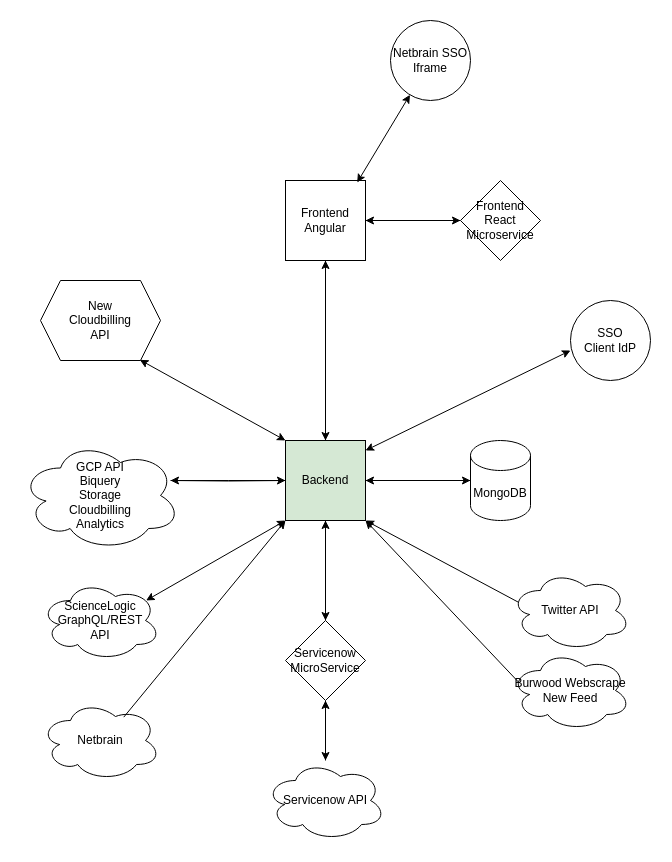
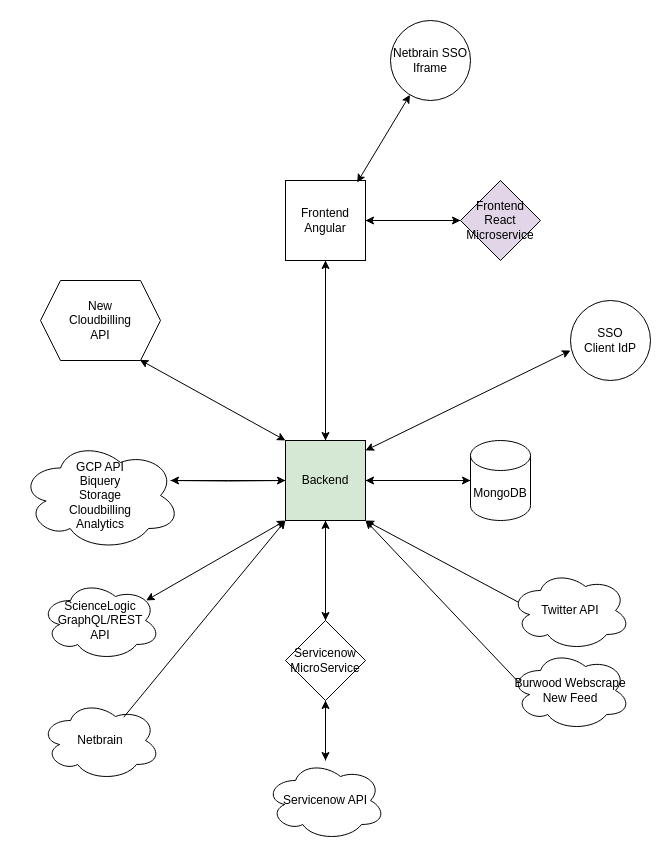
- <mxCell id="16" value="Frontend&lt;br&gt;React&lt;br&gt;Microservice" style="rhombus;whiteSpace=wrap;html=1;" vertex="1" parent="1"><mxGeometry x="460" y="180" width="80" height="80" as="geometry" /></mxCell>
+ <mxCell id="16" value="Frontend&lt;br&gt;React&lt;br&gt;Microservice" style="rhombus;whiteSpace=wrap;html=1;fillColor=#e1d5e7;" vertex="1" parent="1"><mxGeometry x="460" y="180" width="80" height="80" as="geometry" /></mxCell>
